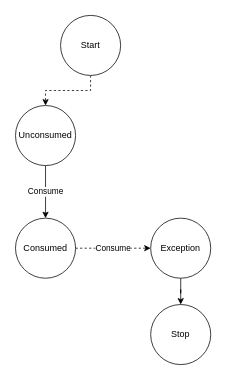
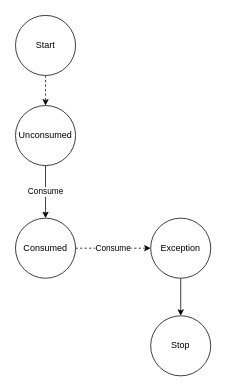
- <mxCell id="10" value="Start" style="ellipse;whiteSpace=wrap;html=1;aspect=fixed;" vertex="1" parent="1"><mxGeometry x="80" y="20" width="80" height="80" as="geometry" /></mxCell>
+ <mxCell id="10" value="Start" style="ellipse;whiteSpace=wrap;html=1;aspect=fixed;" vertex="1" parent="1"><mxGeometry x="20" y="20" width="80" height="80" as="geometry" /></mxCell>
- <mxCell id="2" value="Stop" style="ellipse;whiteSpace=wrap;html=1;aspect=fixed;" vertex="1" parent="1"><mxGeometry x="200" y="405" width="80" height="80" as="geometry" /></mxCell>
+ <mxCell id="2" value="Stop" style="ellipse;whiteSpace=wrap;html=1;aspect=fixed;" vertex="1" parent="1"><mxGeometry x="200" y="420" width="80" height="80" as="geometry" /></mxCell>
